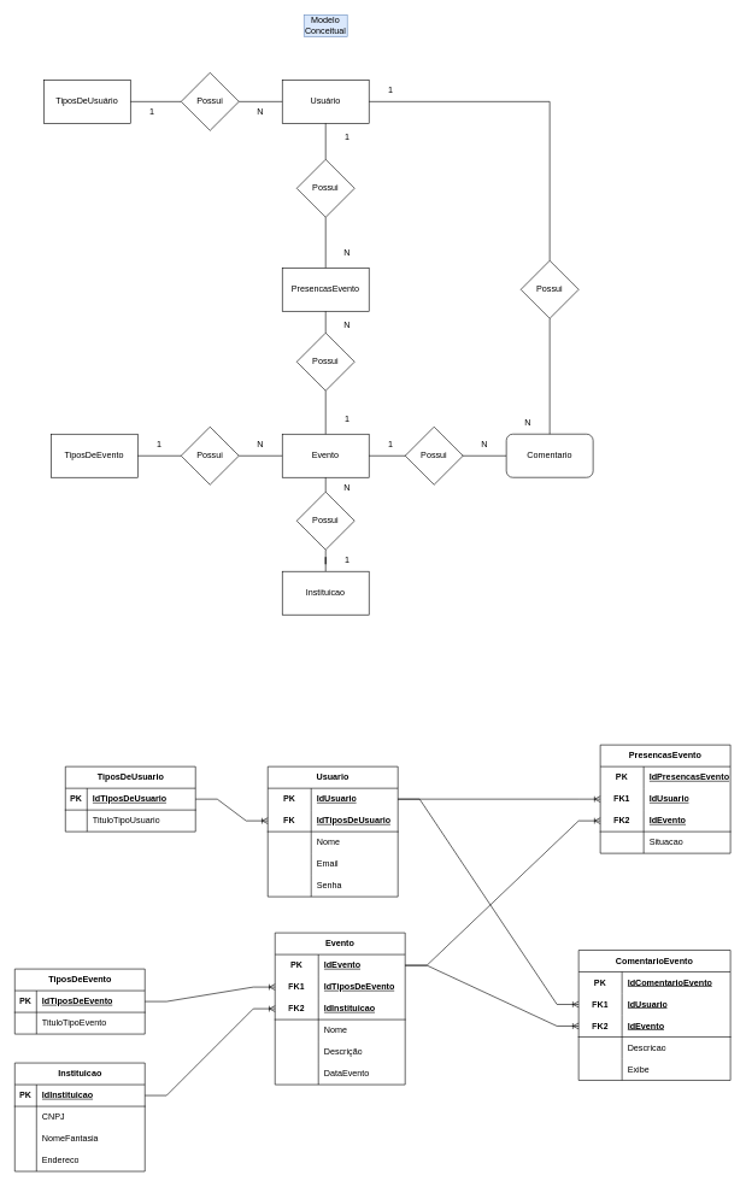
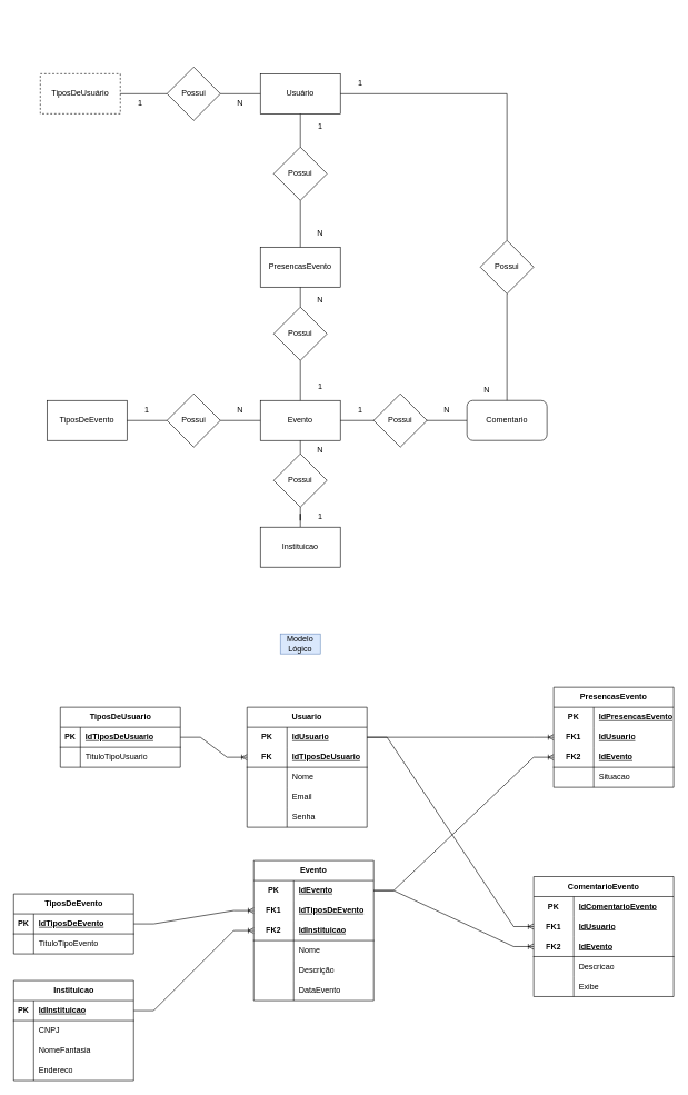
- <mxCell id="43" value="Modelo Conceitual" style="text;html=1;strokeColor=#6c8ebf;fillColor=#dae8fc;align=center;verticalAlign=middle;whiteSpace=wrap;rounded=0;" vertex="1" parent="1"><mxGeometry x="420" y="20" width="60" height="30" as="geometry" /></mxCell>
- <mxCell id="2" value="TiposDeUsuário" style="rounded=0;whiteSpace=wrap;html=1;" vertex="1" parent="1"><mxGeometry x="60" y="110" width="120" height="60" as="geometry" /></mxCell>
+ <mxCell id="2" value="TiposDeUsuário" style="rounded=0;whiteSpace=wrap;html=1;dashed=1;" vertex="1" parent="1"><mxGeometry x="60" y="110" width="120" height="60" as="geometry" /></mxCell>
+ <mxCell id="44" value="Modelo Lógico" style="text;html=1;strokeColor=#6c8ebf;fillColor=#dae8fc;align=center;verticalAlign=middle;whiteSpace=wrap;rounded=0;" vertex="1" parent="1"><mxGeometry x="420" y="950" width="60" height="30" as="geometry" /></mxCell>
